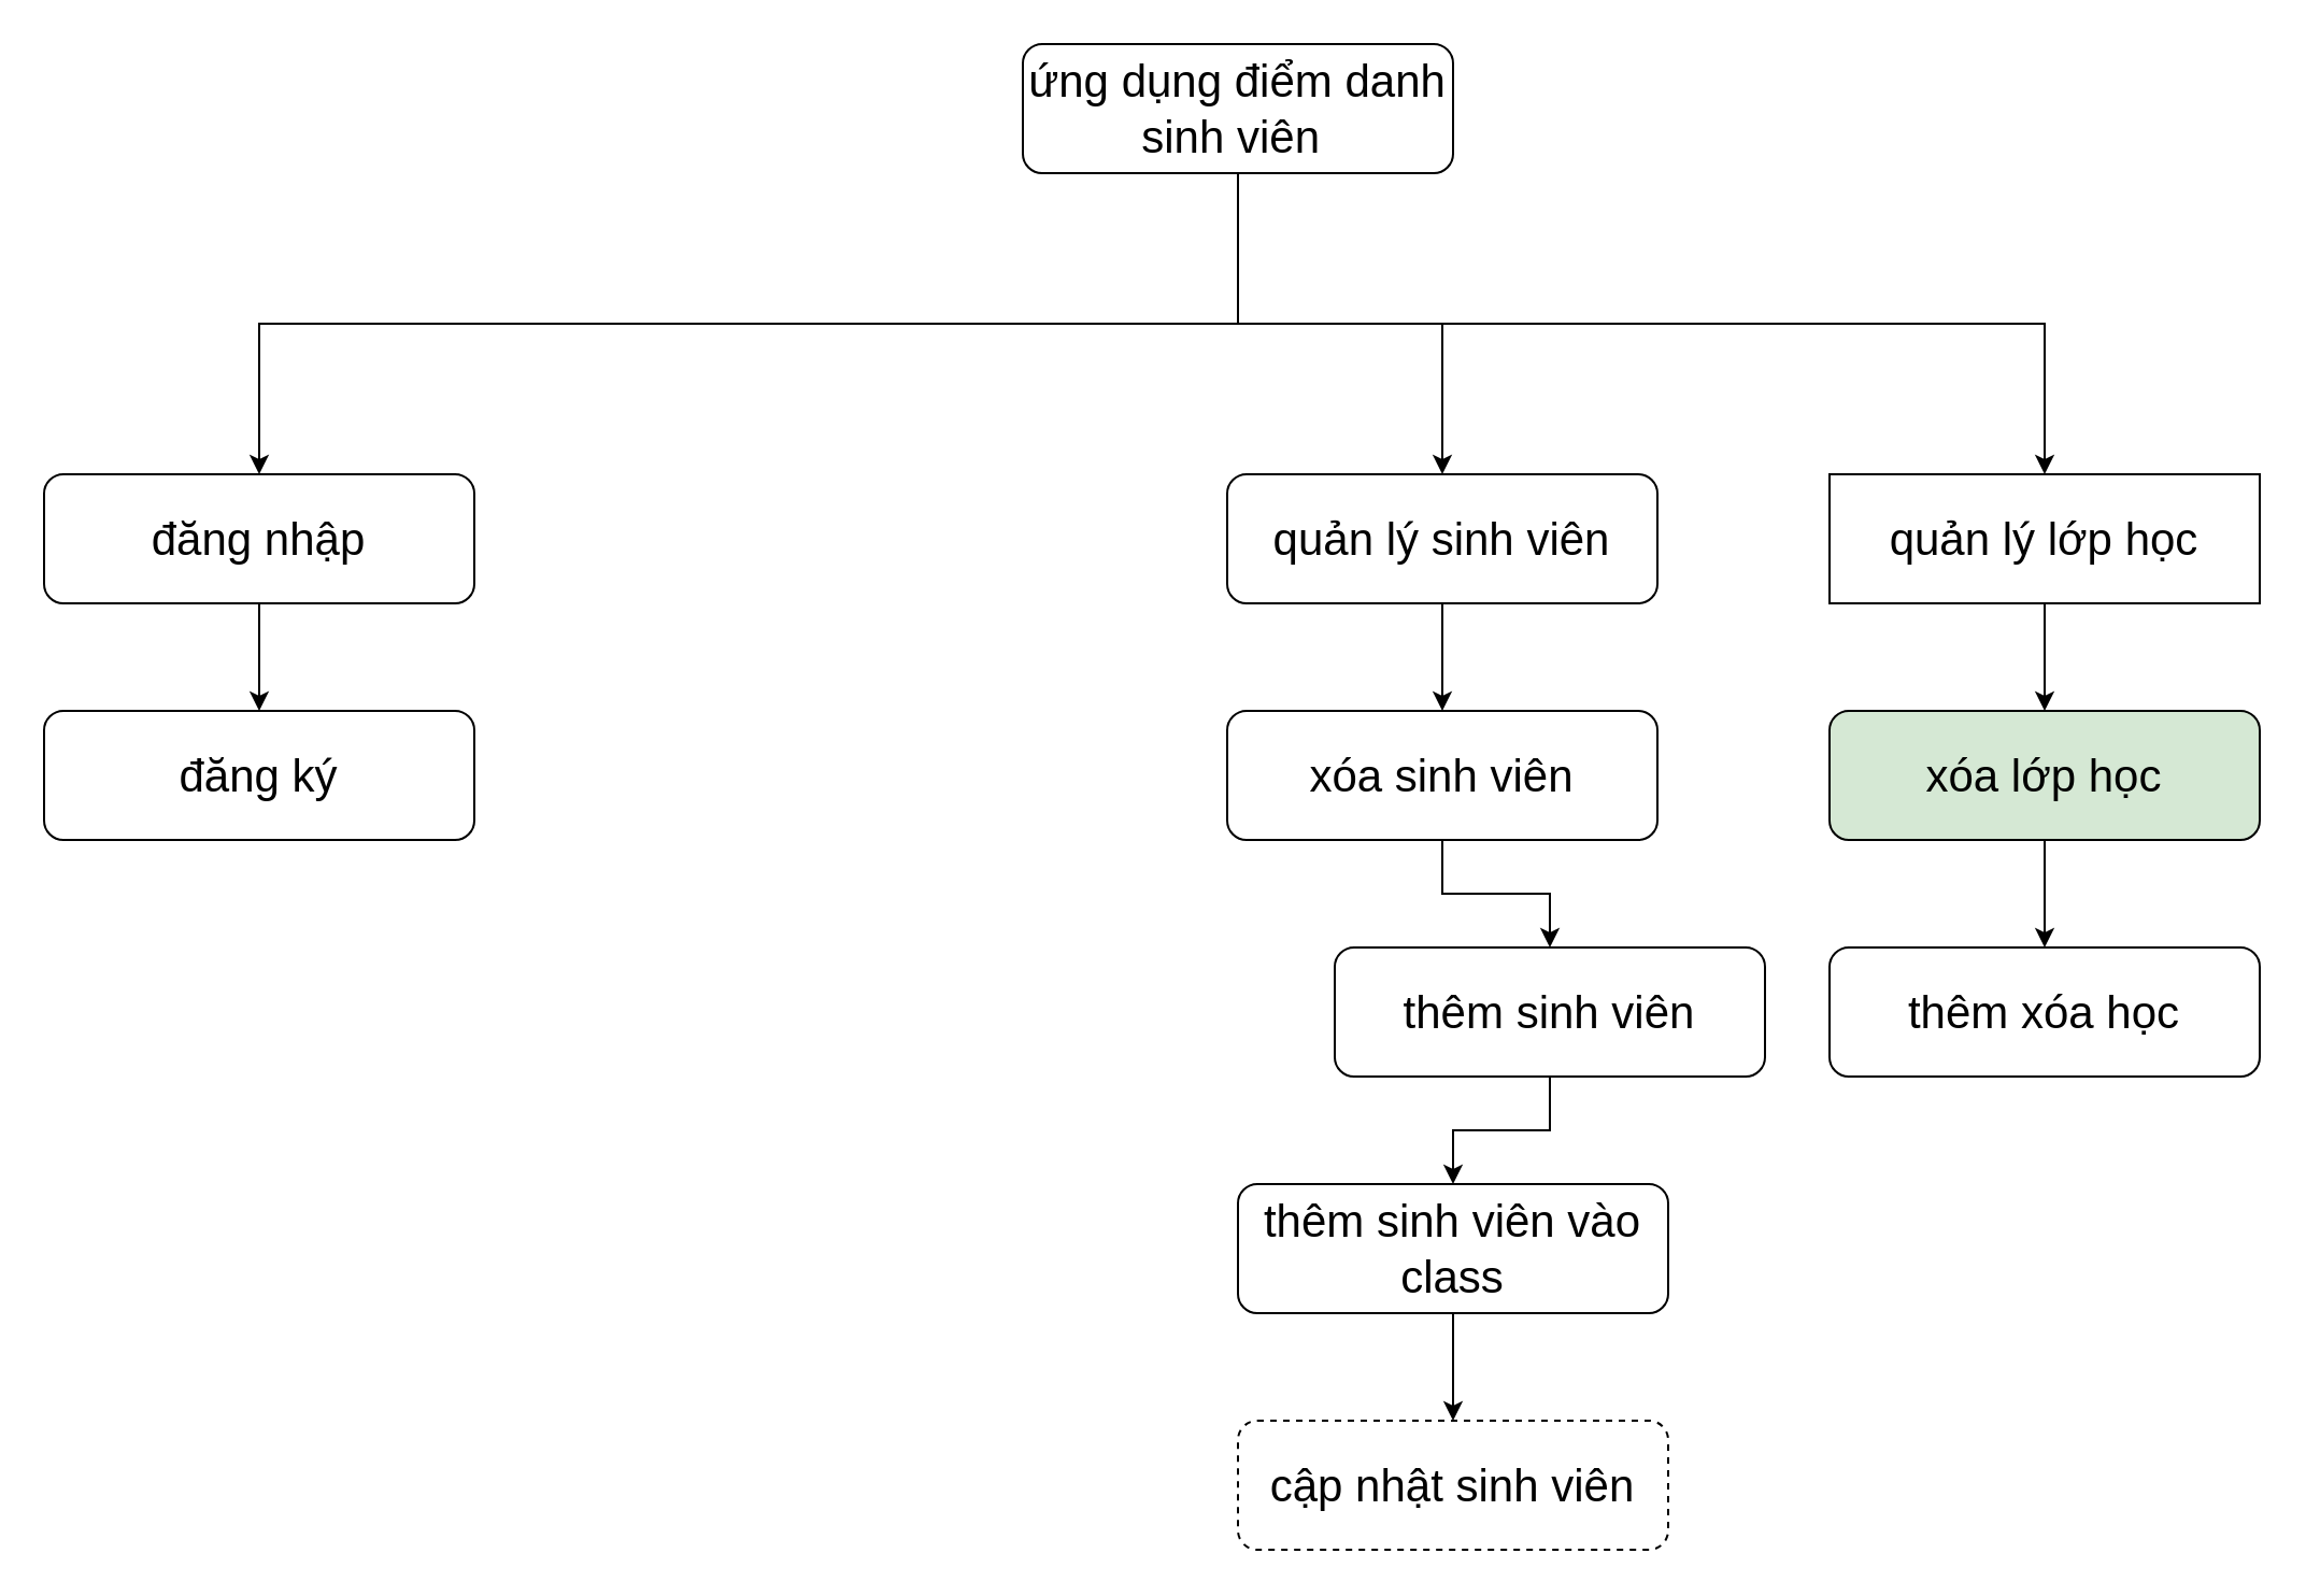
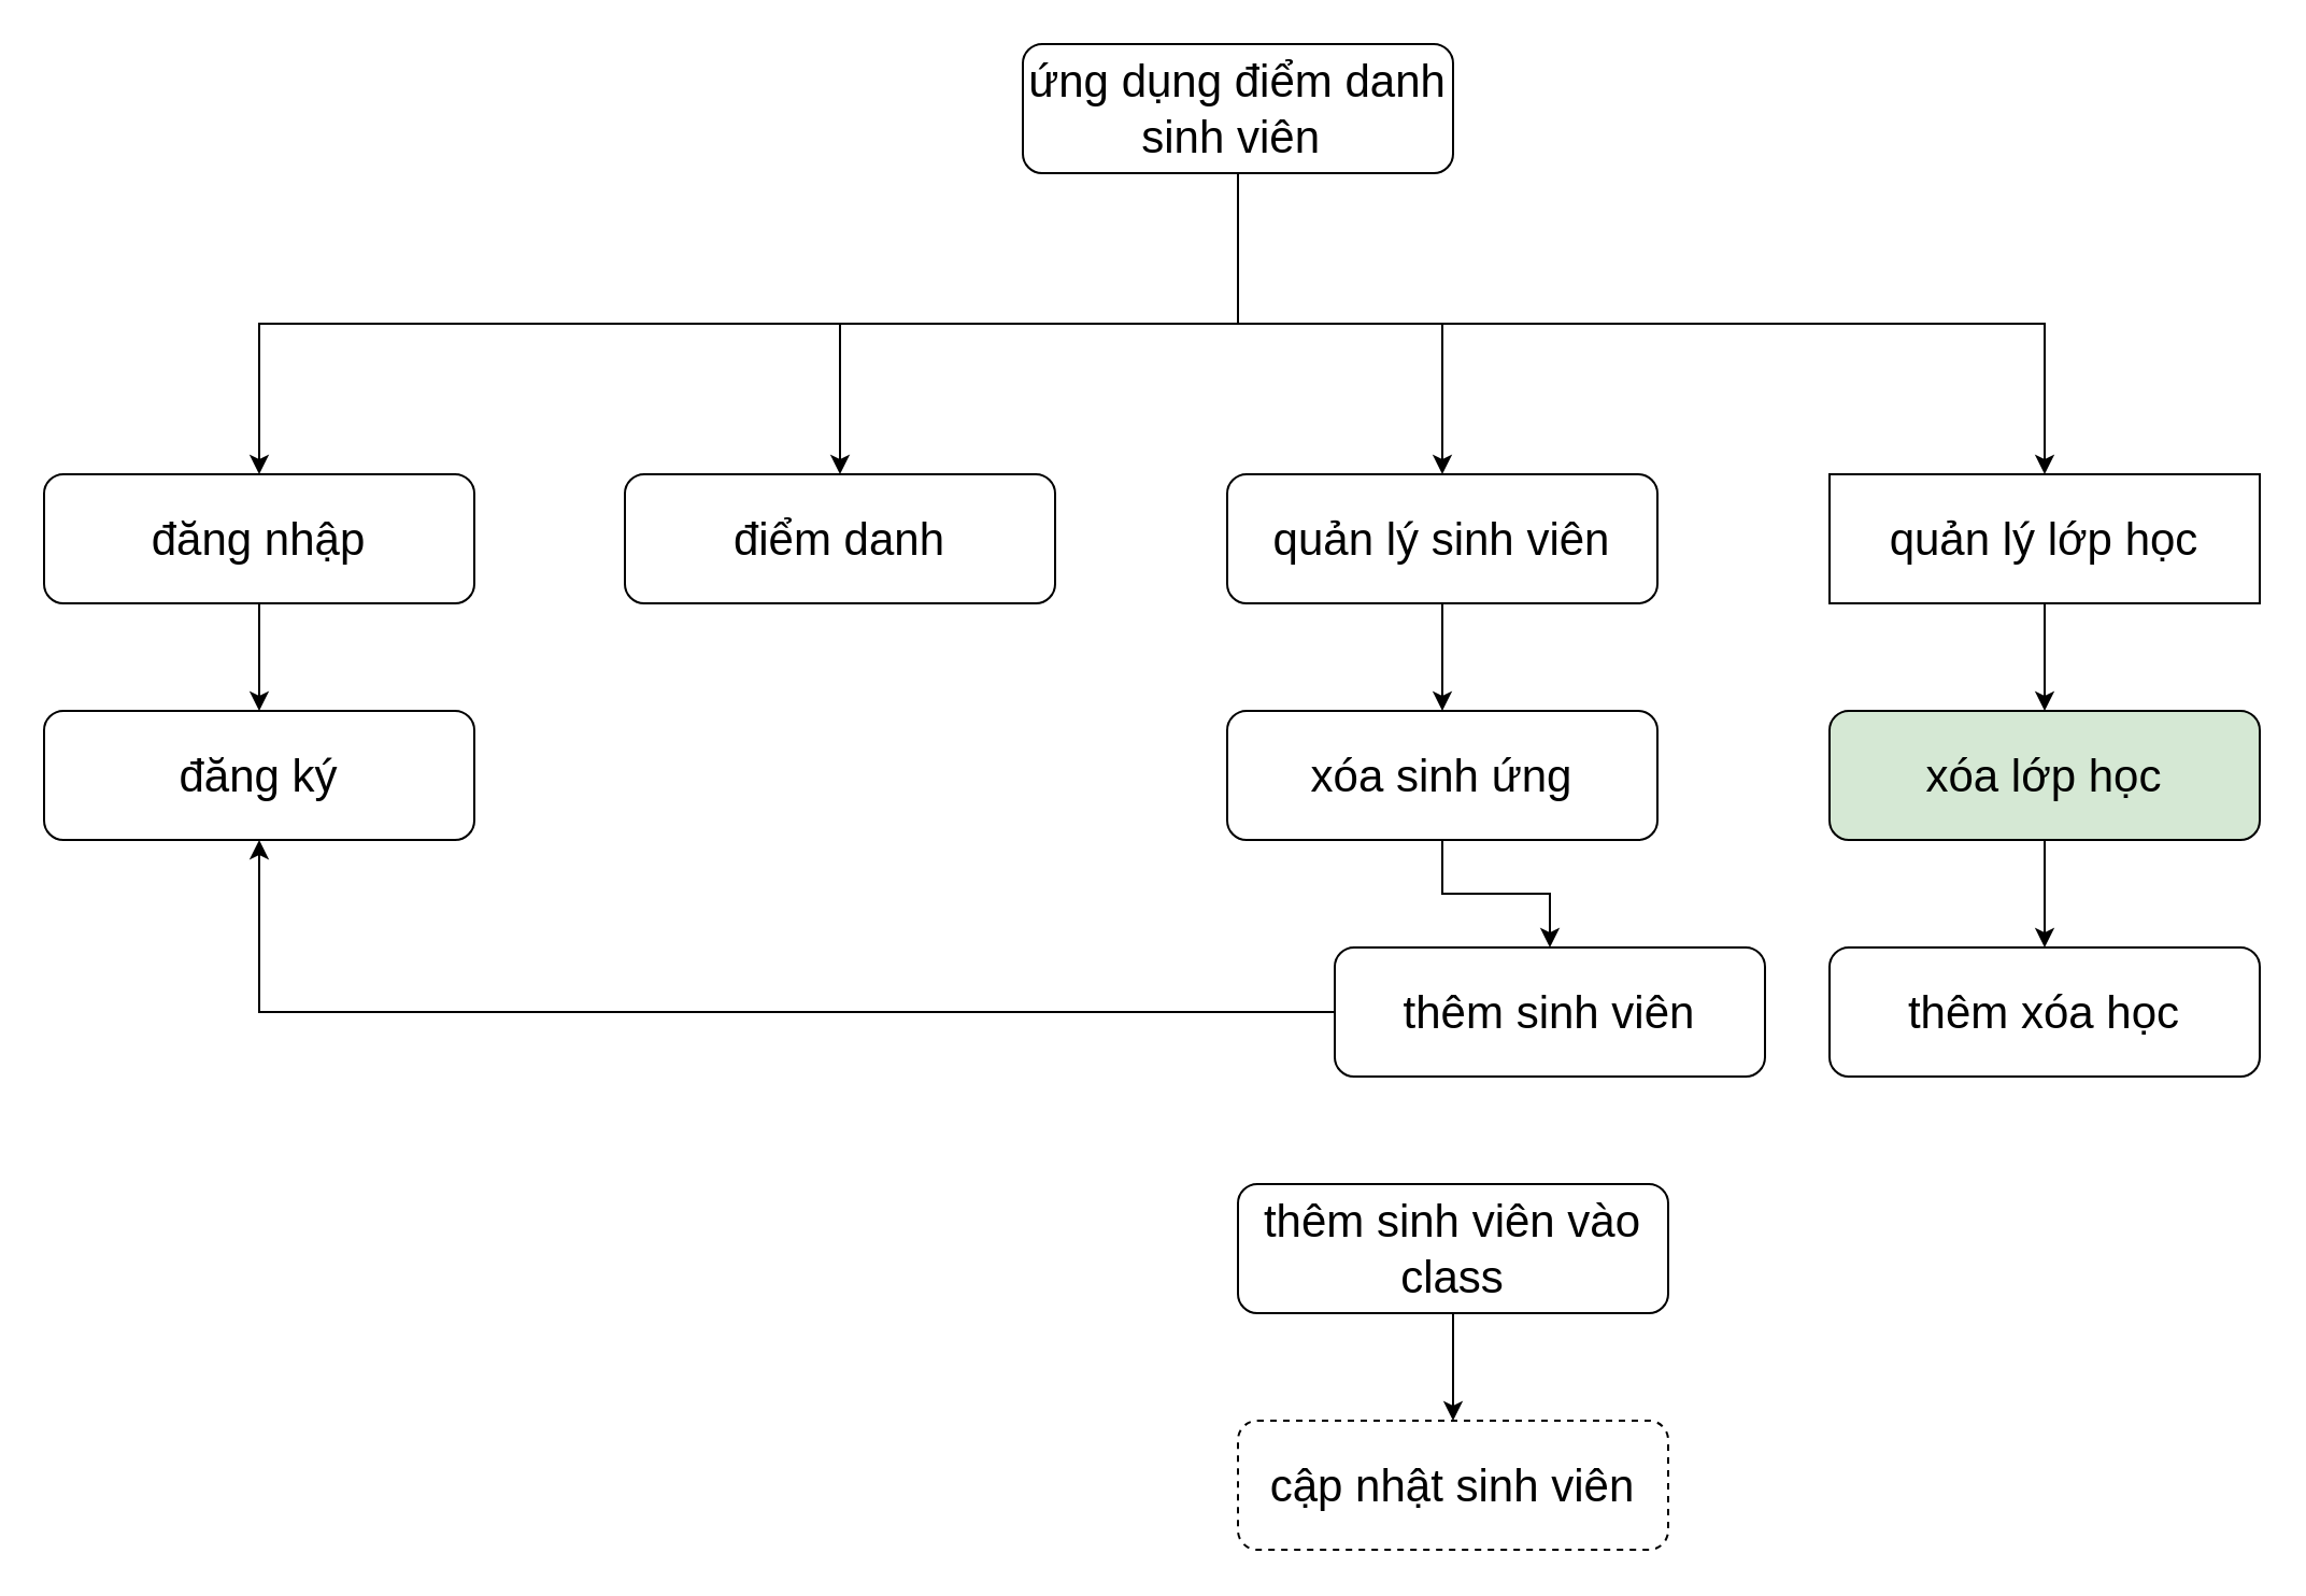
+ <mxCell id="3" style="edgeStyle=orthogonalEdgeStyle;rounded=0;orthogonalLoop=1;jettySize=auto;html=1;fontSize=21;" edge="1" parent="1" source="6" target="9"><mxGeometry relative="1" as="geometry" /></mxCell>
+ <mxCell id="9" value="điểm danh" style="rounded=1;whiteSpace=wrap;html=1;fontSize=21;" vertex="1" parent="1"><mxGeometry x="290" y="220" width="200" height="60" as="geometry" /></mxCell>
- <mxCell id="16" value="xóa sinh viên" style="rounded=1;whiteSpace=wrap;html=1;fontSize=21;" vertex="1" parent="1"><mxGeometry x="570" y="330" width="200" height="60" as="geometry" /></mxCell>
+ <mxCell id="16" value="xóa sinh ứng" style="rounded=1;whiteSpace=wrap;html=1;fontSize=21;" vertex="1" parent="1"><mxGeometry x="570" y="330" width="200" height="60" as="geometry" /></mxCell>
- <mxCell id="17" style="edgeStyle=orthogonalEdgeStyle;rounded=0;orthogonalLoop=1;jettySize=auto;html=1;entryX=0.5;entryY=0;entryDx=0;entryDy=0;fontSize=21;" edge="1" parent="1" source="18" target="20"><mxGeometry relative="1" as="geometry" /></mxCell>
+ <mxCell id="17" style="edgeStyle=orthogonalEdgeStyle;rounded=0;orthogonalLoop=1;jettySize=auto;html=1;fontSize=21;" edge="1" parent="1" source="18" target="14"><mxGeometry relative="1" as="geometry" /></mxCell>
